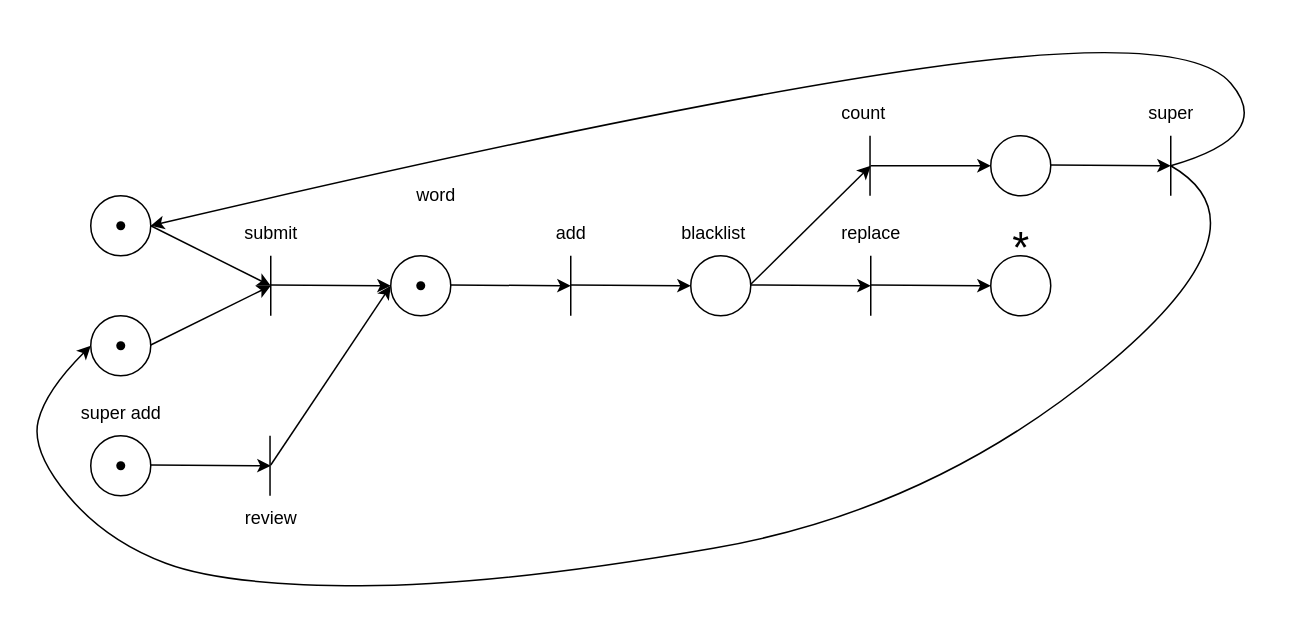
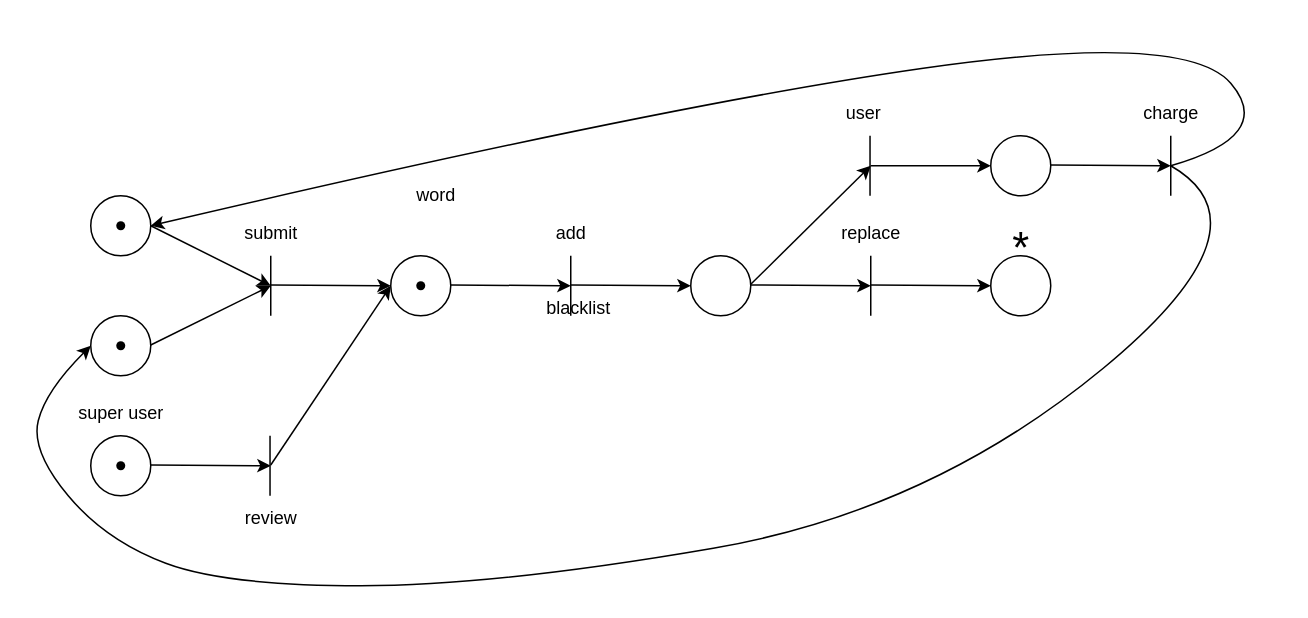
- <mxCell id="37" value="count" style="text;html=1;align=center;verticalAlign=middle;resizable=0;points=[];autosize=1;strokeColor=none;fillColor=none;" vertex="1" parent="1"><mxGeometry x="550" y="60" width="50" height="30" as="geometry" /></mxCell>
+ <mxCell id="37" value="user" style="text;html=1;align=center;verticalAlign=middle;resizable=0;points=[];autosize=1;strokeColor=none;fillColor=none;" vertex="1" parent="1"><mxGeometry x="550" y="60" width="50" height="30" as="geometry" /></mxCell>
- <mxCell id="40" value="super" style="text;html=1;align=center;verticalAlign=middle;resizable=0;points=[];autosize=1;strokeColor=none;fillColor=none;" vertex="1" parent="1"><mxGeometry x="750" y="60" width="60" height="30" as="geometry" /></mxCell>
+ <mxCell id="40" value="charge" style="text;html=1;align=center;verticalAlign=middle;resizable=0;points=[];autosize=1;strokeColor=none;fillColor=none;" vertex="1" parent="1"><mxGeometry x="750" y="60" width="60" height="30" as="geometry" /></mxCell>
- <mxCell id="31" value="blacklist" style="text;html=1;align=center;verticalAlign=middle;resizable=0;points=[];autosize=1;strokeColor=none;fillColor=none;" vertex="1" parent="1"><mxGeometry x="440" y="140" width="70" height="30" as="geometry" /></mxCell>
+ <mxCell id="31" value="blacklist" style="text;html=1;align=center;verticalAlign=middle;resizable=0;points=[];autosize=1;strokeColor=none;fillColor=none;" vertex="1" parent="1"><mxGeometry x="350" y="190" width="70" height="30" as="geometry" /></mxCell>
- <mxCell id="18" value="super add" style="text;html=1;align=center;verticalAlign=middle;resizable=0;points=[];autosize=1;strokeColor=none;fillColor=none;" vertex="1" parent="1"><mxGeometry x="40" y="260" width="80" height="30" as="geometry" /></mxCell>
+ <mxCell id="18" value="super user" style="text;html=1;align=center;verticalAlign=middle;resizable=0;points=[];autosize=1;strokeColor=none;fillColor=none;" vertex="1" parent="1"><mxGeometry x="40" y="260" width="80" height="30" as="geometry" /></mxCell>
